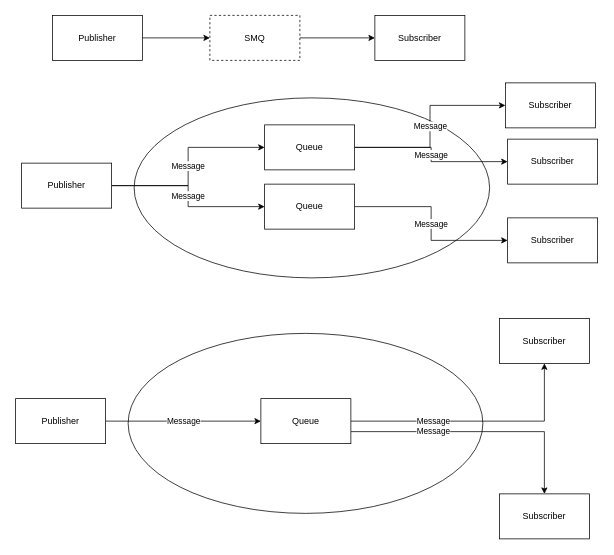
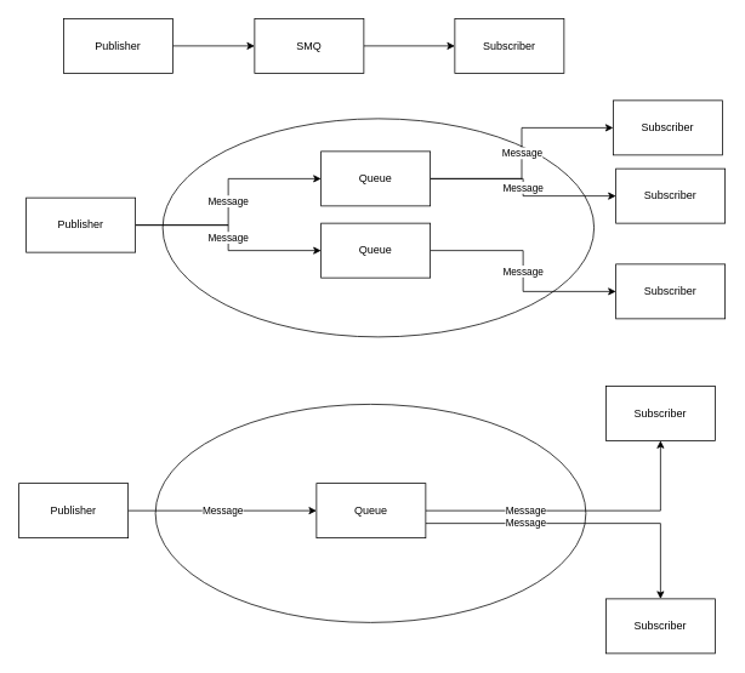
- <mxCell id="5" value="SMQ" style="rounded=0;whiteSpace=wrap;html=1;dashed=1;" parent="1" vertex="1"><mxGeometry x="279" y="20" width="120" height="60" as="geometry" /></mxCell>
+ <mxCell id="5" value="SMQ" style="rounded=0;whiteSpace=wrap;html=1;" parent="1" vertex="1"><mxGeometry x="279" y="20" width="120" height="60" as="geometry" /></mxCell>
